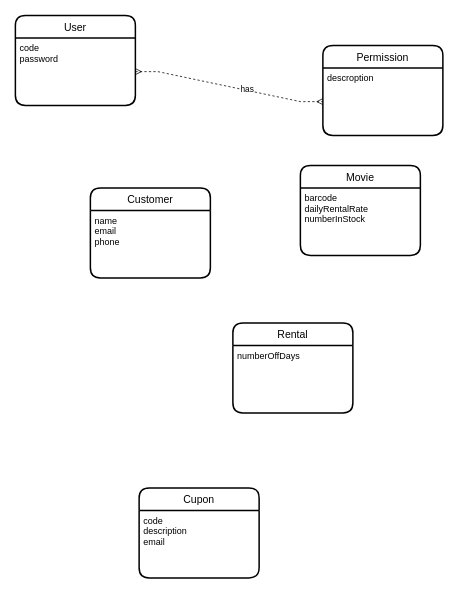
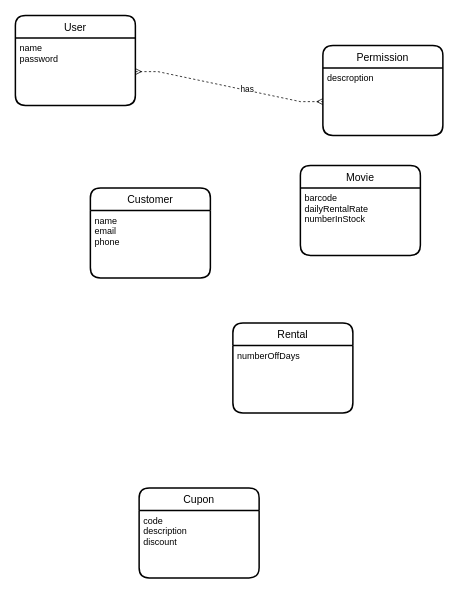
- <mxCell id="3" value="code&#10;password" style="align=left;strokeColor=none;fillColor=none;spacingLeft=4;fontSize=12;verticalAlign=top;resizable=0;rotatable=0;part=1;" parent="2" vertex="1"><mxGeometry y="30" width="160" height="90" as="geometry" /></mxCell>
+ <mxCell id="3" value="name&#10;password" style="align=left;strokeColor=none;fillColor=none;spacingLeft=4;fontSize=12;verticalAlign=top;resizable=0;rotatable=0;part=1;" parent="2" vertex="1"><mxGeometry y="30" width="160" height="90" as="geometry" /></mxCell>
- <mxCell id="15" value="code&#10;description&#10;email" style="align=left;strokeColor=none;fillColor=none;spacingLeft=4;fontSize=12;verticalAlign=top;resizable=0;rotatable=0;part=1;" parent="14" vertex="1"><mxGeometry y="30" width="160" height="90" as="geometry" /></mxCell>
+ <mxCell id="15" value="code&#10;description&#10;discount" style="align=left;strokeColor=none;fillColor=none;spacingLeft=4;fontSize=12;verticalAlign=top;resizable=0;rotatable=0;part=1;" parent="14" vertex="1"><mxGeometry y="30" width="160" height="90" as="geometry" /></mxCell>
